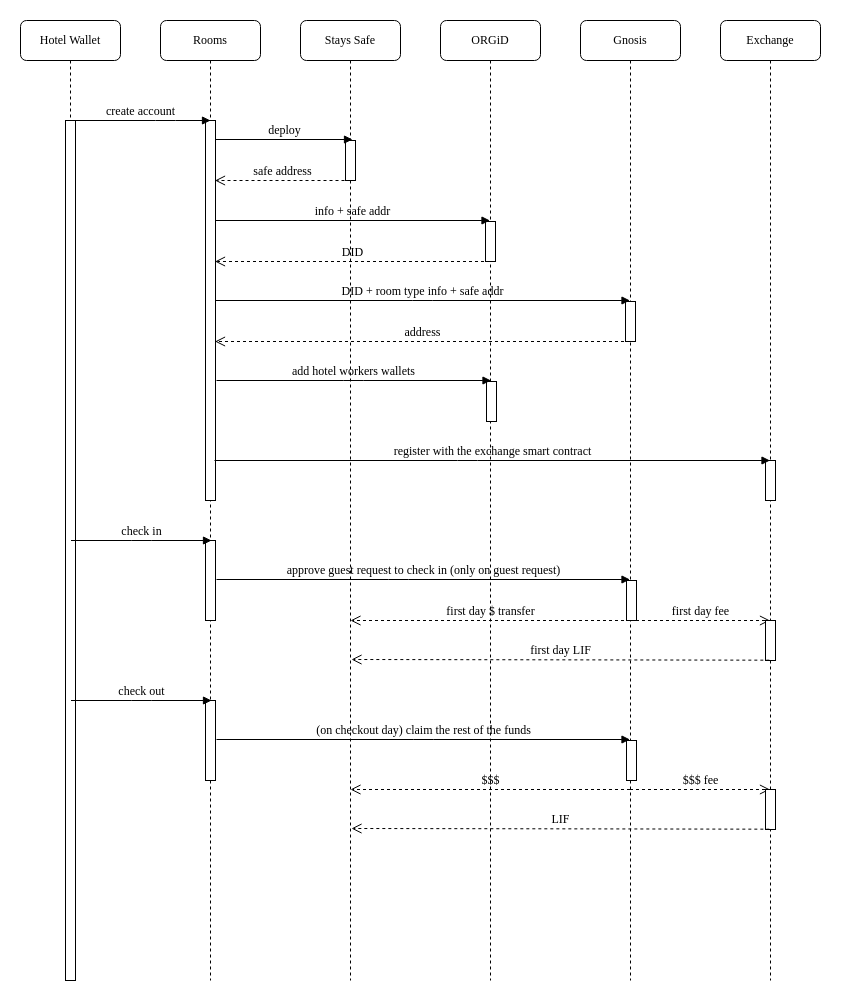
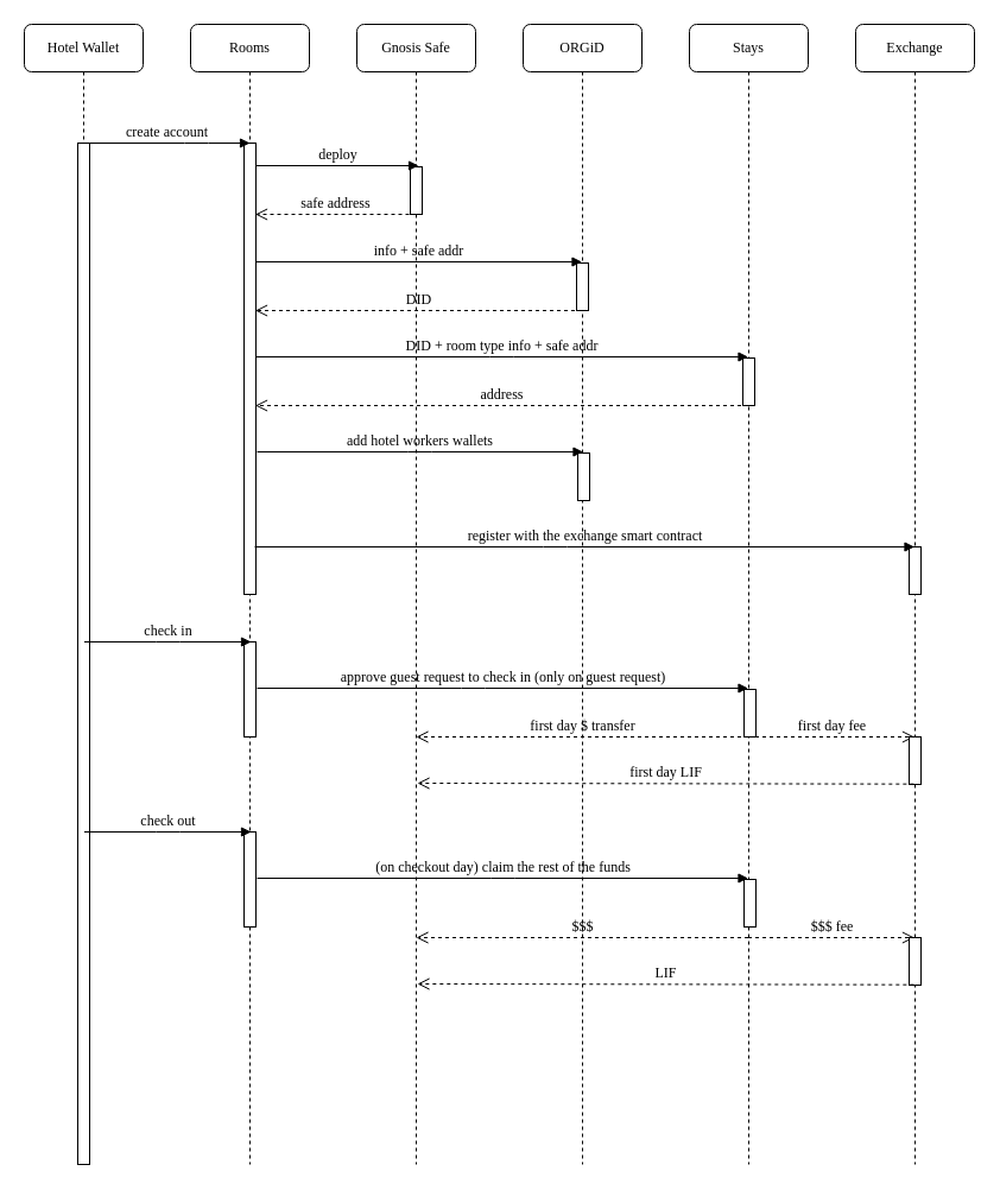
- <mxCell id="5" value="Stays Safe" style="shape=umlLifeline;perimeter=lifelinePerimeter;whiteSpace=wrap;html=1;container=1;collapsible=0;recursiveResize=0;outlineConnect=0;rounded=1;shadow=0;comic=0;labelBackgroundColor=none;strokeWidth=1;fontFamily=Oxygen Mono;fontSize=12;align=center;fontSource=https%3A%2F%2Ffonts.googleapis.com%2Fcss%3Ffamily%3DOxygen%2BMono;" parent="1" vertex="1"><mxGeometry x="300" y="20" width="100" height="960" as="geometry" /></mxCell>
+ <mxCell id="5" value="Gnosis Safe" style="shape=umlLifeline;perimeter=lifelinePerimeter;whiteSpace=wrap;html=1;container=1;collapsible=0;recursiveResize=0;outlineConnect=0;rounded=1;shadow=0;comic=0;labelBackgroundColor=none;strokeWidth=1;fontFamily=Oxygen Mono;fontSize=12;align=center;fontSource=https%3A%2F%2Ffonts.googleapis.com%2Fcss%3Ffamily%3DOxygen%2BMono;" parent="1" vertex="1"><mxGeometry x="300" y="20" width="100" height="960" as="geometry" /></mxCell>
- <mxCell id="7" value="Gnosis" style="shape=umlLifeline;perimeter=lifelinePerimeter;whiteSpace=wrap;html=1;container=1;collapsible=0;recursiveResize=0;outlineConnect=0;rounded=1;shadow=0;comic=0;labelBackgroundColor=none;strokeWidth=1;fontFamily=Oxygen Mono;fontSize=12;align=center;fontSource=https%3A%2F%2Ffonts.googleapis.com%2Fcss%3Ffamily%3DOxygen%2BMono;" parent="1" vertex="1"><mxGeometry x="580" y="20" width="100" height="960" as="geometry" /></mxCell>
+ <mxCell id="7" value="Stays" style="shape=umlLifeline;perimeter=lifelinePerimeter;whiteSpace=wrap;html=1;container=1;collapsible=0;recursiveResize=0;outlineConnect=0;rounded=1;shadow=0;comic=0;labelBackgroundColor=none;strokeWidth=1;fontFamily=Oxygen Mono;fontSize=12;align=center;fontSource=https%3A%2F%2Ffonts.googleapis.com%2Fcss%3Ffamily%3DOxygen%2BMono;" parent="1" vertex="1"><mxGeometry x="580" y="20" width="100" height="960" as="geometry" /></mxCell>
